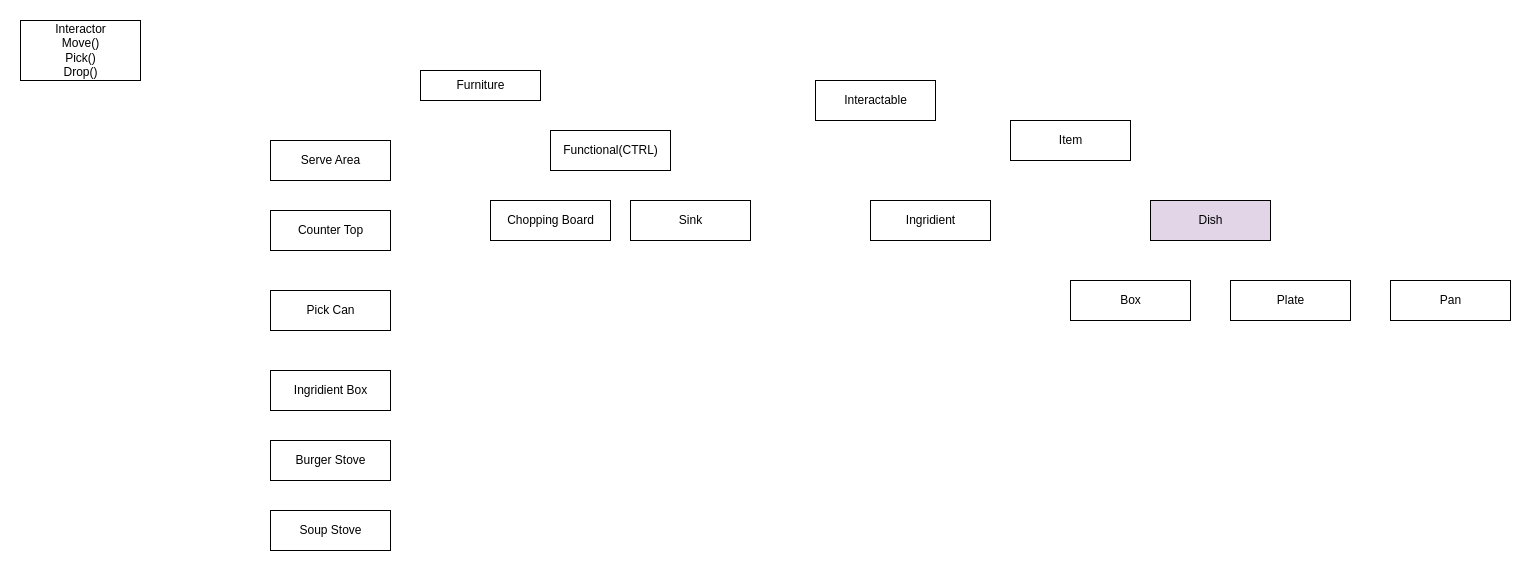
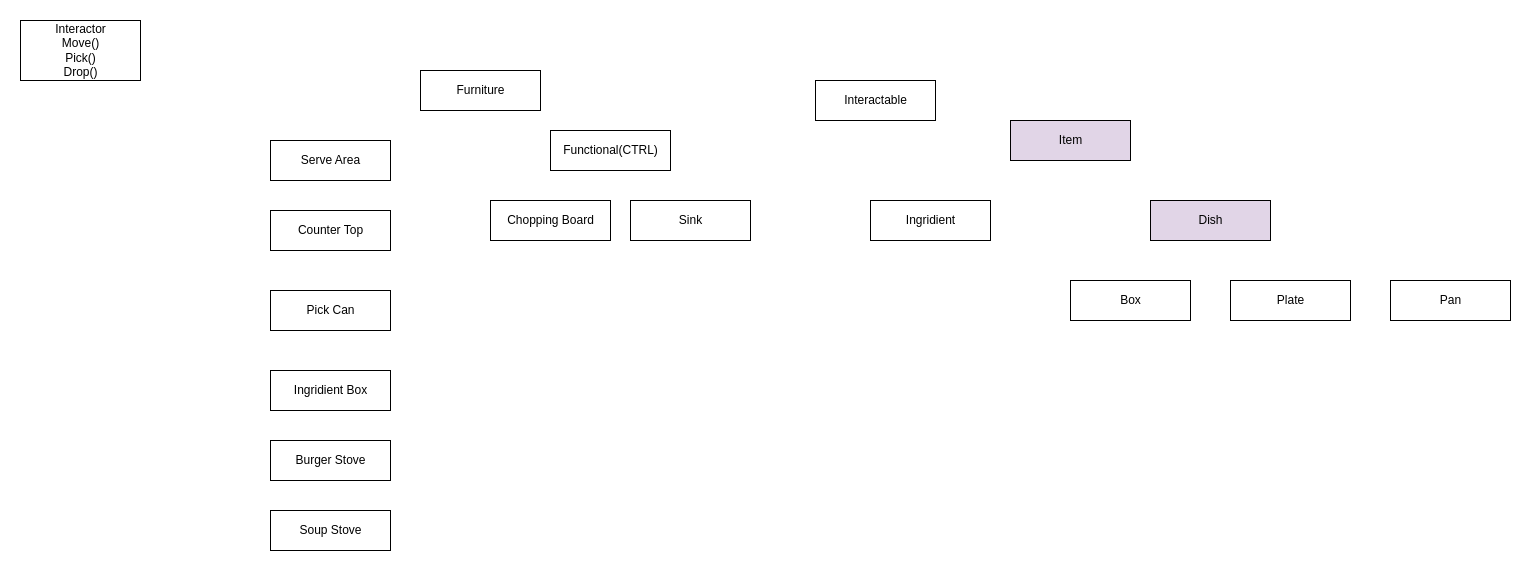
- <mxCell id="4" value="Furniture" style="html=1;" parent="1" vertex="1"><mxGeometry x="420" y="70" width="120" height="30" as="geometry" /></mxCell>
+ <mxCell id="4" value="Furniture" style="html=1;" parent="1" vertex="1"><mxGeometry x="420" y="70" width="120" height="40" as="geometry" /></mxCell>
- <mxCell id="5" value="Item" style="html=1;" parent="1" vertex="1"><mxGeometry x="1010" y="120" width="120" height="40" as="geometry" /></mxCell>
+ <mxCell id="5" value="Item" style="html=1;fillColor=#e1d5e7;" parent="1" vertex="1"><mxGeometry x="1010" y="120" width="120" height="40" as="geometry" /></mxCell>
